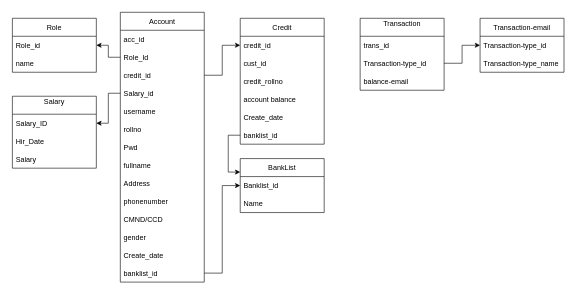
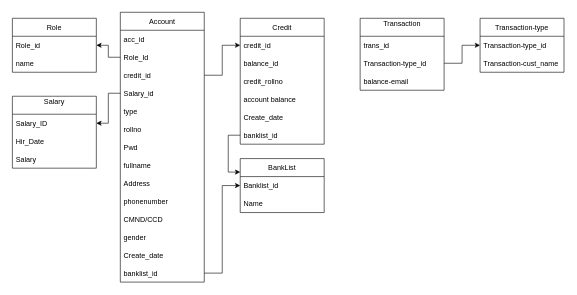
- <mxCell id="24" value="Transaction-email" style="swimlane;fontStyle=0;childLayout=stackLayout;horizontal=1;startSize=30;horizontalStack=0;resizeParent=1;resizeParentMax=0;resizeLast=0;collapsible=1;marginBottom=0;" vertex="1" parent="1"><mxGeometry x="800" y="30" width="140" height="90" as="geometry" /></mxCell>
+ <mxCell id="24" value="Transaction-type" style="swimlane;fontStyle=0;childLayout=stackLayout;horizontal=1;startSize=30;horizontalStack=0;resizeParent=1;resizeParentMax=0;resizeLast=0;collapsible=1;marginBottom=0;" vertex="1" parent="1"><mxGeometry x="800" y="30" width="140" height="90" as="geometry" /></mxCell>
- <mxCell id="33" value="cust_id" style="text;strokeColor=none;fillColor=none;align=left;verticalAlign=middle;spacingLeft=4;spacingRight=4;overflow=hidden;points=[[0,0.5],[1,0.5]];portConstraint=eastwest;rotatable=0;" vertex="1" parent="31"><mxGeometry y="60" width="140" height="30" as="geometry" /></mxCell>
+ <mxCell id="33" value="balance_id" style="text;strokeColor=none;fillColor=none;align=left;verticalAlign=middle;spacingLeft=4;spacingRight=4;overflow=hidden;points=[[0,0.5],[1,0.5]];portConstraint=eastwest;rotatable=0;" vertex="1" parent="31"><mxGeometry y="60" width="140" height="30" as="geometry" /></mxCell>
- <mxCell id="26" value="Transaction-type_name" style="text;strokeColor=none;fillColor=none;align=left;verticalAlign=middle;spacingLeft=4;spacingRight=4;overflow=hidden;points=[[0,0.5],[1,0.5]];portConstraint=eastwest;rotatable=0;" vertex="1" parent="24"><mxGeometry y="60" width="140" height="30" as="geometry" /></mxCell>
+ <mxCell id="26" value="Transaction-cust_name" style="text;strokeColor=none;fillColor=none;align=left;verticalAlign=middle;spacingLeft=4;spacingRight=4;overflow=hidden;points=[[0,0.5],[1,0.5]];portConstraint=eastwest;rotatable=0;" vertex="1" parent="24"><mxGeometry y="60" width="140" height="30" as="geometry" /></mxCell>
- <mxCell id="10" value="username" style="text;strokeColor=none;fillColor=none;align=left;verticalAlign=middle;spacingLeft=4;spacingRight=4;overflow=hidden;points=[[0,0.5],[1,0.5]];portConstraint=eastwest;rotatable=0;" vertex="1" parent="5"><mxGeometry y="150" width="140" height="30" as="geometry" /></mxCell>
+ <mxCell id="10" value="type" style="text;strokeColor=none;fillColor=none;align=left;verticalAlign=middle;spacingLeft=4;spacingRight=4;overflow=hidden;points=[[0,0.5],[1,0.5]];portConstraint=eastwest;rotatable=0;" vertex="1" parent="5"><mxGeometry y="150" width="140" height="30" as="geometry" /></mxCell>
